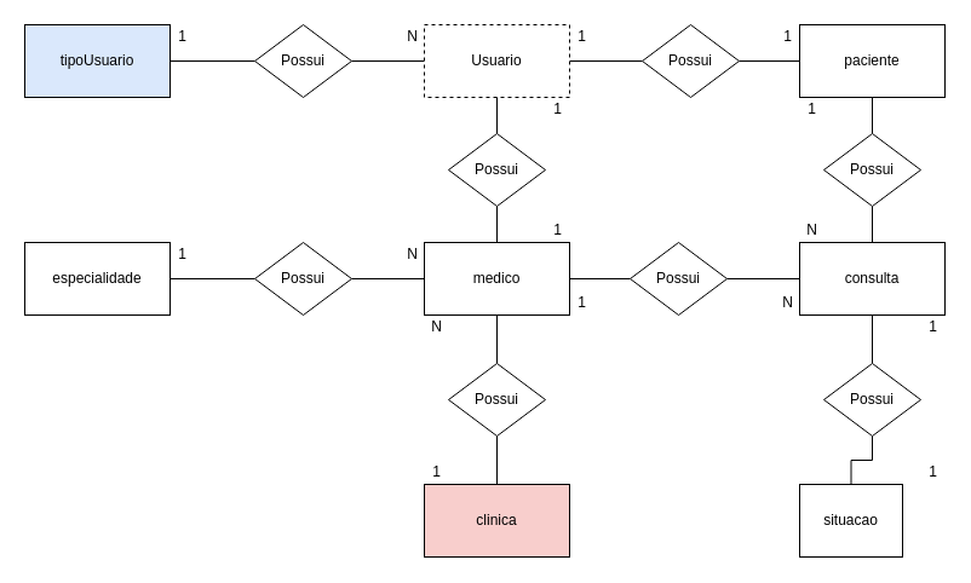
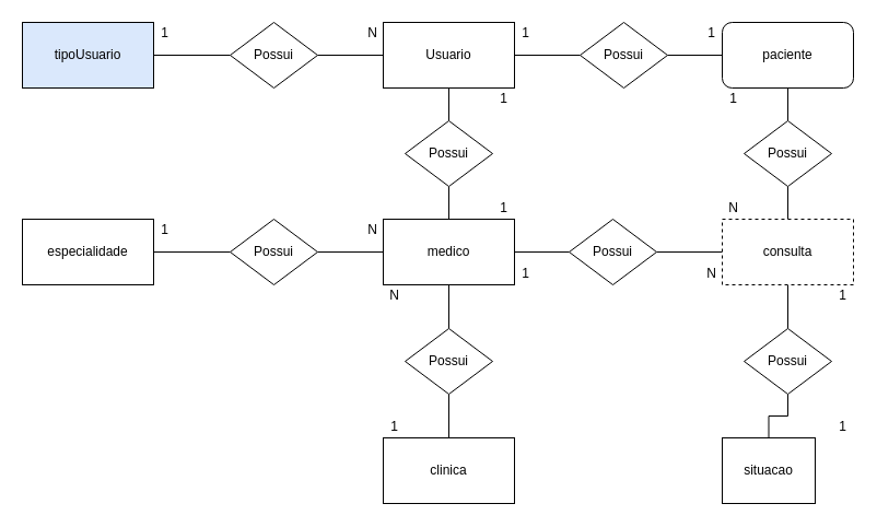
- <mxCell id="7" value="Usuario" style="whiteSpace=wrap;html=1;dashed=1;" parent="1" vertex="1"><mxGeometry x="350" y="20" width="120" height="60" as="geometry" /></mxCell>
+ <mxCell id="7" value="Usuario" style="whiteSpace=wrap;html=1;" parent="1" vertex="1"><mxGeometry x="350" y="20" width="120" height="60" as="geometry" /></mxCell>
- <mxCell id="30" value="paciente" style="whiteSpace=wrap;html=1;" parent="1" vertex="1"><mxGeometry x="660" y="20" width="120" height="60" as="geometry" /></mxCell>
+ <mxCell id="30" value="paciente" style="whiteSpace=wrap;html=1;rounded=1;" parent="1" vertex="1"><mxGeometry x="660" y="20" width="120" height="60" as="geometry" /></mxCell>
- <mxCell id="24" value="consulta" style="whiteSpace=wrap;html=1;" parent="1" vertex="1"><mxGeometry x="660" y="200" width="120" height="60" as="geometry" /></mxCell>
+ <mxCell id="24" value="consulta" style="whiteSpace=wrap;html=1;dashed=1;" parent="1" vertex="1"><mxGeometry x="660" y="200" width="120" height="60" as="geometry" /></mxCell>
- <mxCell id="17" value="clinica" style="whiteSpace=wrap;html=1;fillColor=#f8cecc;" parent="1" vertex="1"><mxGeometry x="350" y="400" width="120" height="60" as="geometry" /></mxCell>
+ <mxCell id="17" value="clinica" style="whiteSpace=wrap;html=1;" parent="1" vertex="1"><mxGeometry x="350" y="400" width="120" height="60" as="geometry" /></mxCell>
